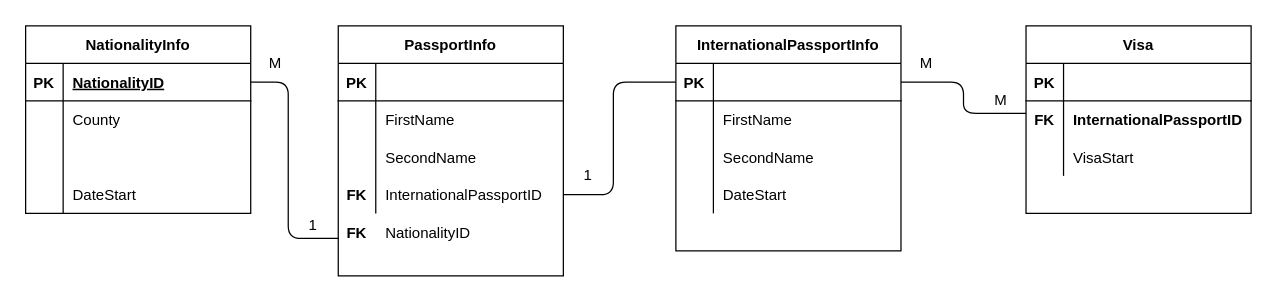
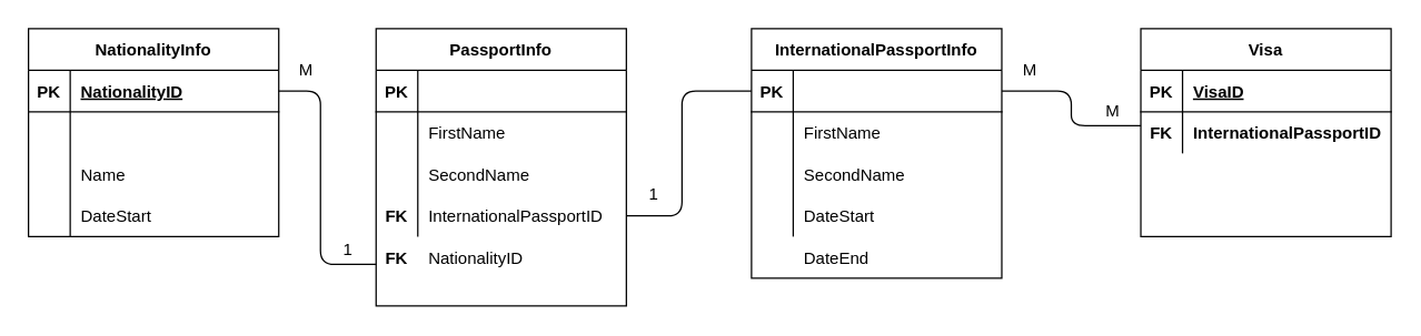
+ <mxCell id="32" value="VisaID" style="shape=partialRectangle;connectable=0;fillColor=none;top=0;left=0;bottom=0;right=0;align=left;spacingLeft=6;fontStyle=5;overflow=hidden;" vertex="1" parent="30"><mxGeometry x="30" width="150" height="30" as="geometry" /></mxCell>
- <mxCell id="52" value="County" style="shape=partialRectangle;connectable=0;fillColor=none;top=0;left=0;bottom=0;right=0;align=left;spacingLeft=6;overflow=hidden;" vertex="1" parent="50"><mxGeometry x="30" width="150" height="30" as="geometry" /></mxCell>
+ <mxCell id="55" value="Name" style="shape=partialRectangle;connectable=0;fillColor=none;top=0;left=0;bottom=0;right=0;align=left;spacingLeft=6;overflow=hidden;" vertex="1" parent="53"><mxGeometry x="30" width="150" height="30" as="geometry" /></mxCell>
- <mxCell id="38" value="VisaStart" style="shape=partialRectangle;connectable=0;fillColor=none;top=0;left=0;bottom=0;right=0;align=left;spacingLeft=6;overflow=hidden;" vertex="1" parent="36"><mxGeometry x="30" width="150" height="30" as="geometry" /></mxCell>
+ <mxCell id="41" value="DateEnd" style="shape=partialRectangle;connectable=0;fillColor=none;top=0;left=0;bottom=0;right=0;align=left;spacingLeft=6;overflow=hidden;" vertex="1" parent="1"><mxGeometry x="570" y="170" width="150" height="30" as="geometry" /></mxCell>
